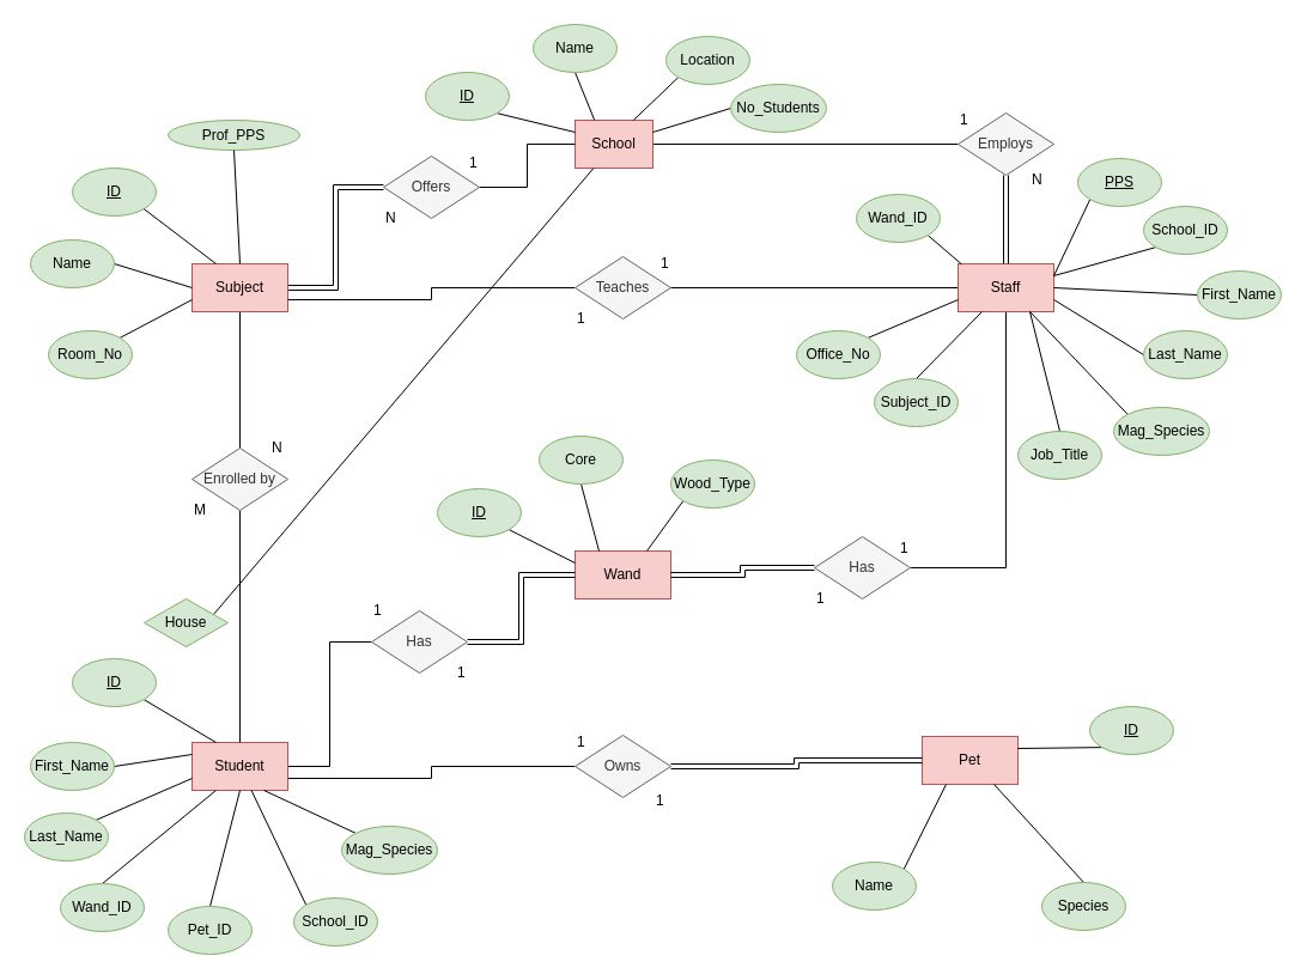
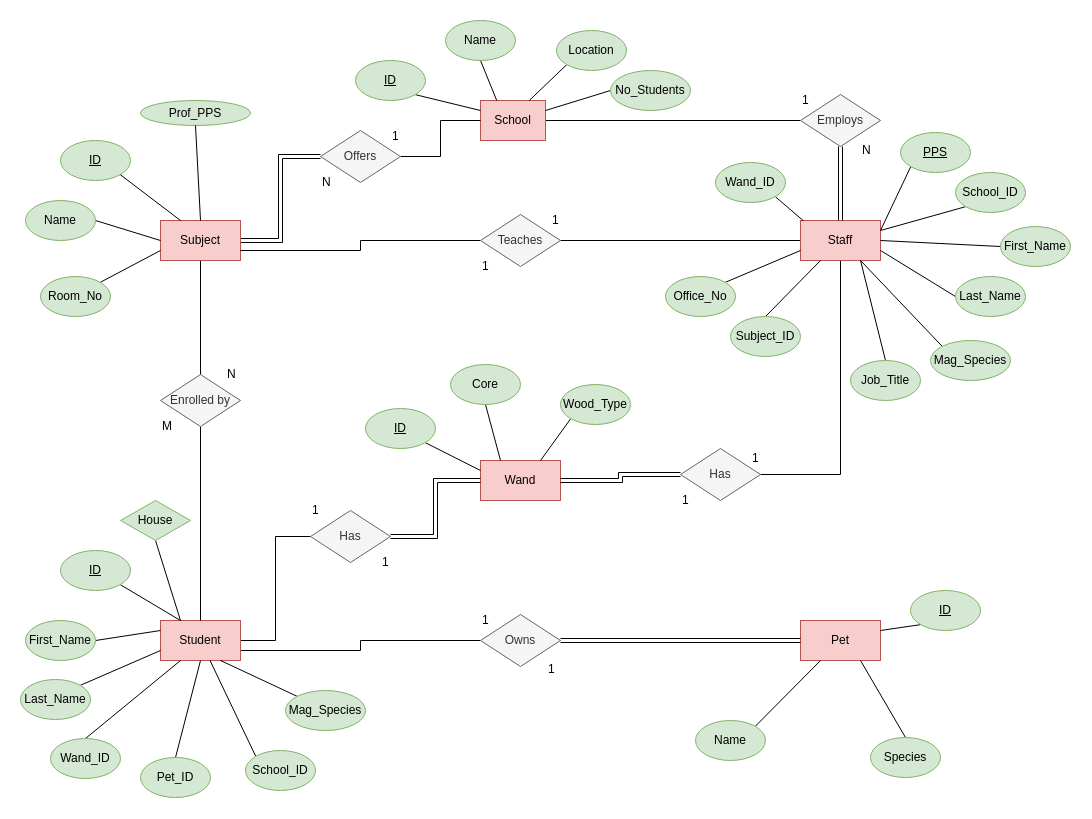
- <mxCell id="100" style="edgeStyle=none;rounded=0;jumpSize=6;orthogonalLoop=1;jettySize=auto;html=1;exitX=0.5;exitY=1;exitDx=0;exitDy=0;shadow=0;endArrow=none;endFill=0;strokeColor=#000000;" parent="1" source="101" target="11" edge="1"><mxGeometry relative="1" as="geometry" /></mxCell>
+ <mxCell id="100" style="edgeStyle=none;rounded=0;jumpSize=6;orthogonalLoop=1;jettySize=auto;html=1;exitX=0.5;exitY=1;exitDx=0;exitDy=0;entryX=0.25;entryY=0;entryDx=0;entryDy=0;shadow=0;endArrow=none;endFill=0;strokeColor=#000000;" parent="1" source="101" target="7" edge="1"><mxGeometry relative="1" as="geometry" /></mxCell>
- <mxCell id="8" value="Pet" style="rounded=0;whiteSpace=wrap;html=1;fillColor=#f8cecc;strokeColor=#b85450;" parent="1" vertex="1"><mxGeometry x="770" y="615" width="80" height="40" as="geometry" /></mxCell>
+ <mxCell id="8" value="Pet" style="rounded=0;whiteSpace=wrap;html=1;fillColor=#f8cecc;strokeColor=#b85450;" parent="1" vertex="1"><mxGeometry x="800" y="620" width="80" height="40" as="geometry" /></mxCell>
